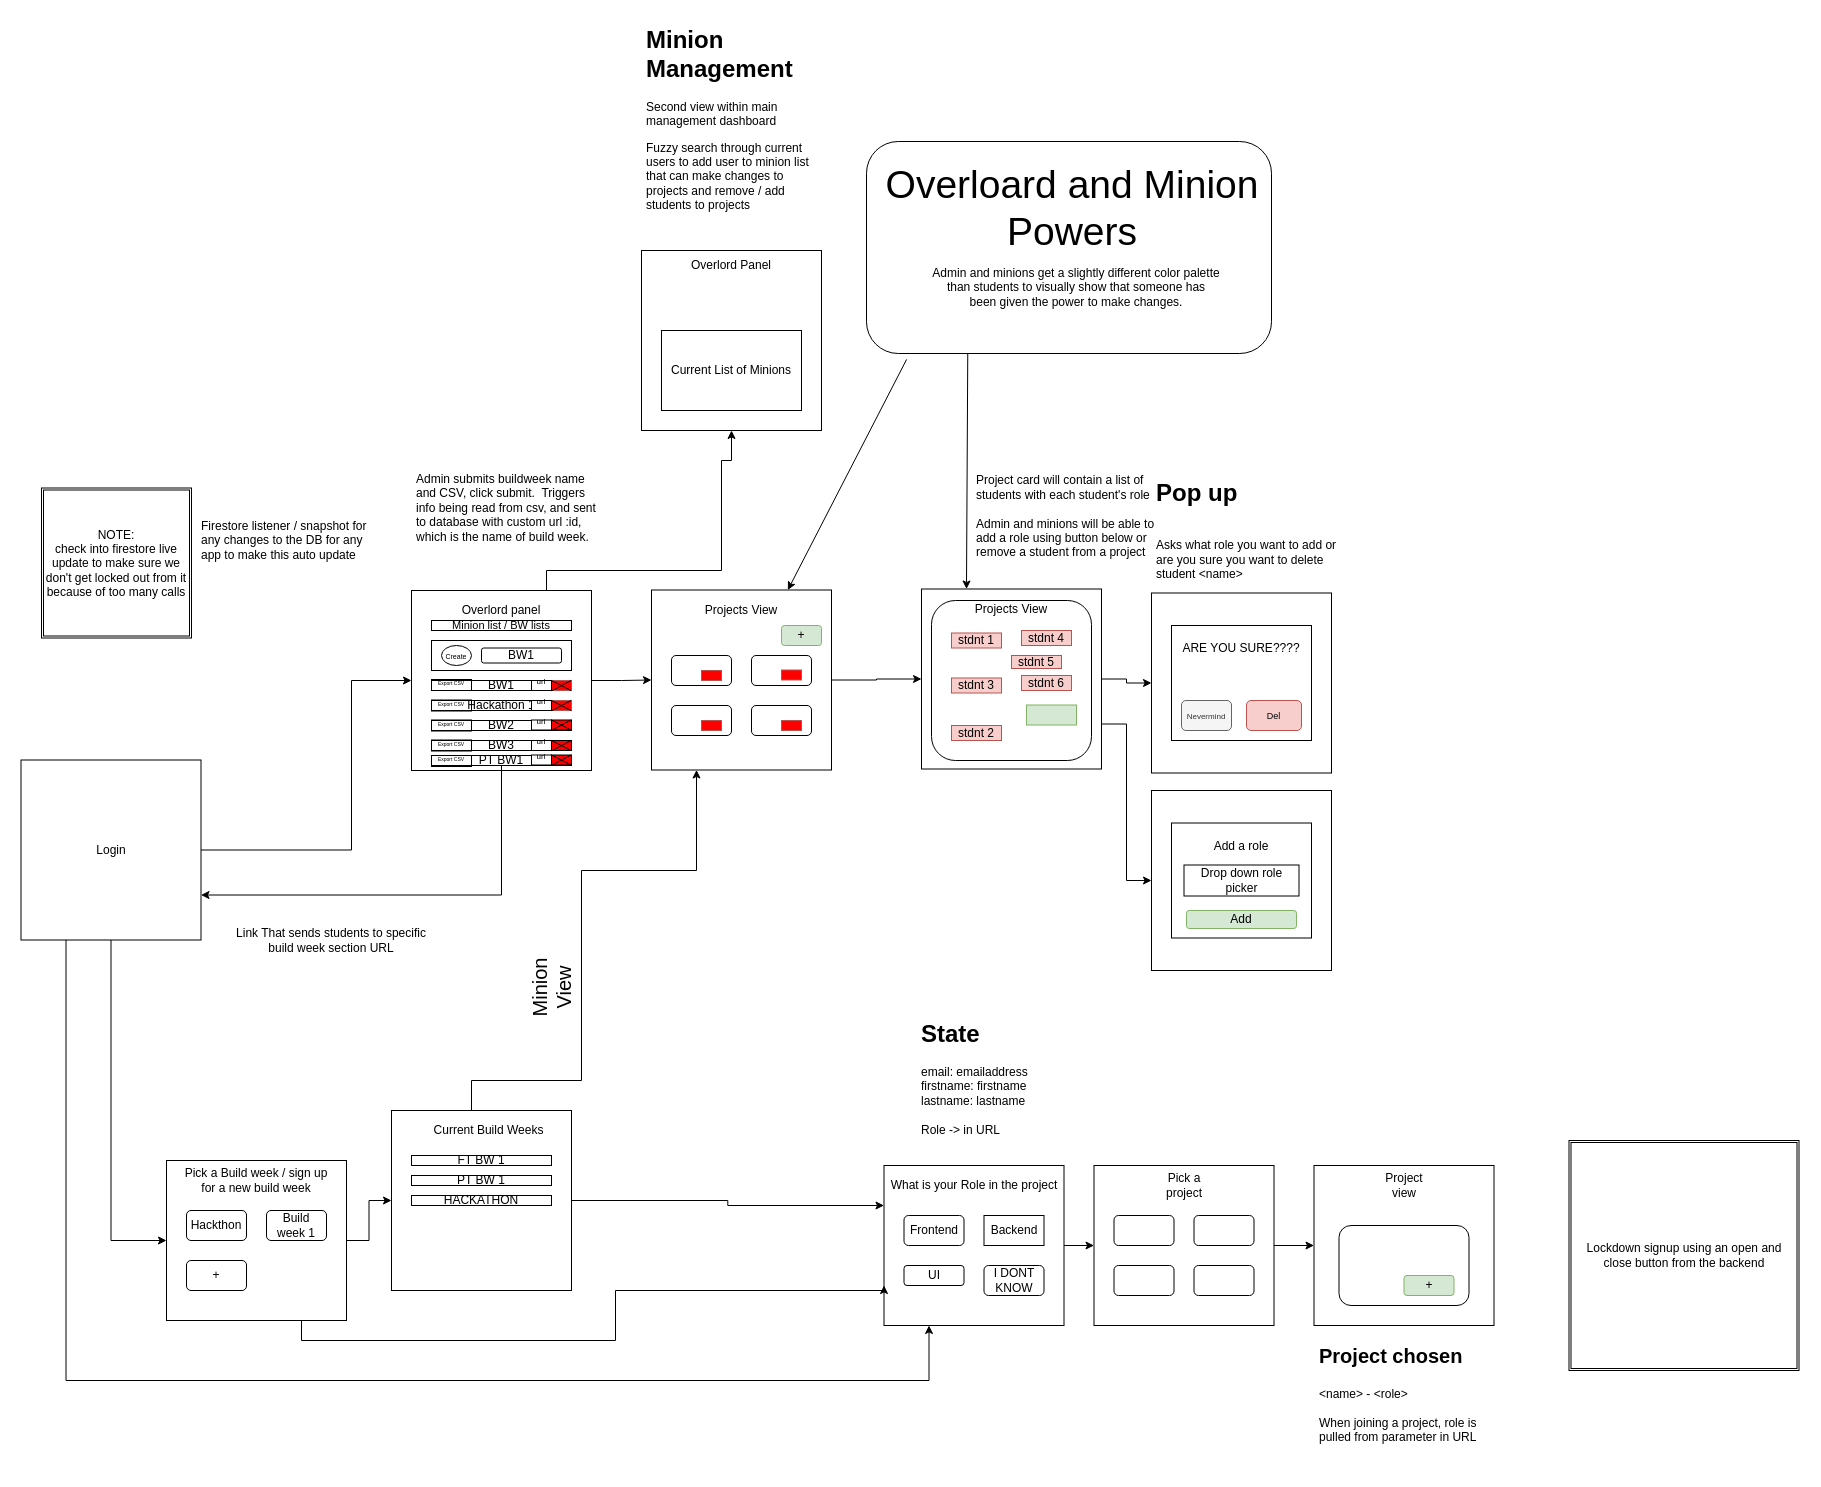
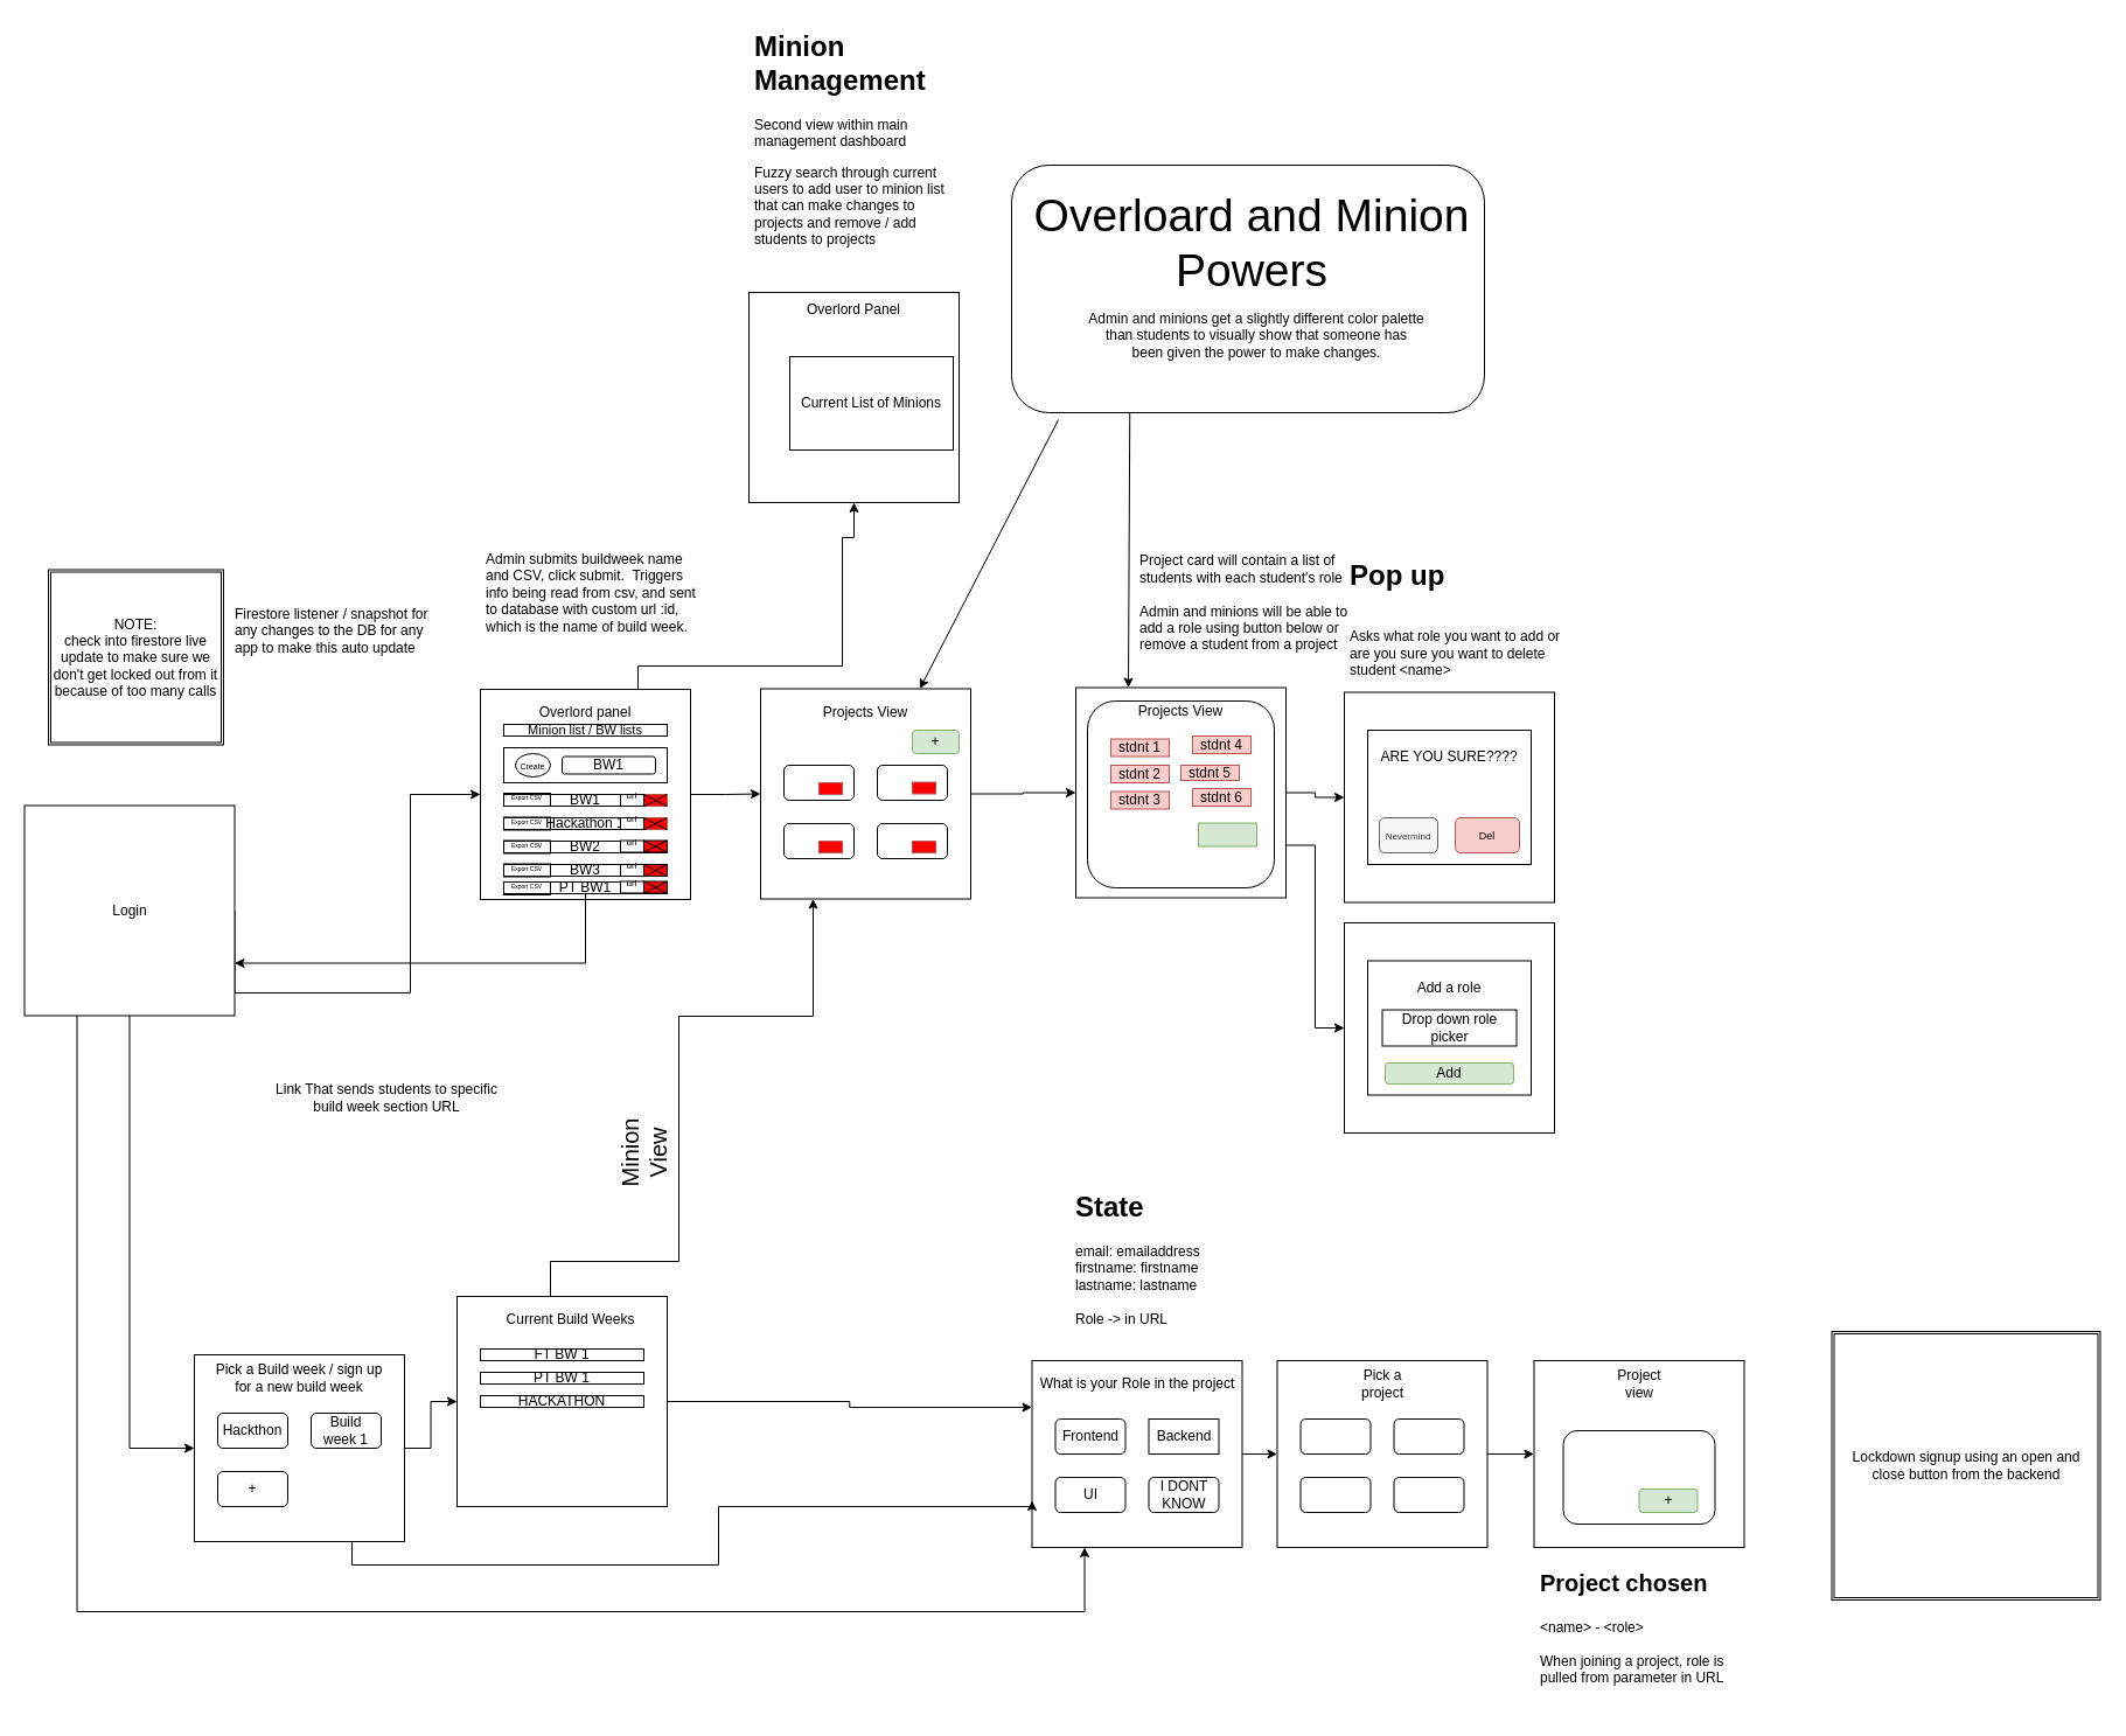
- <mxCell id="111" value="&lt;div&gt;Current List of Minions&lt;/div&gt;" style="rounded=0;whiteSpace=wrap;html=1;fillColor=none;" parent="1" vertex="1"><mxGeometry x="661" y="330" width="140" height="80" as="geometry" /></mxCell>
+ <mxCell id="111" value="&lt;div&gt;Current List of Minions&lt;/div&gt;" style="rounded=0;whiteSpace=wrap;html=1;fillColor=none;" parent="1" vertex="1"><mxGeometry x="676" y="305" width="140" height="80" as="geometry" /></mxCell>
- <mxCell id="81" value="stdnt 2" style="rounded=0;whiteSpace=wrap;html=1;fillColor=#f8cecc;strokeColor=#b85450;" parent="1" vertex="1"><mxGeometry x="951" y="725" width="50" height="15" as="geometry" /></mxCell>
+ <mxCell id="81" value="stdnt 2" style="rounded=0;whiteSpace=wrap;html=1;fillColor=#f8cecc;strokeColor=#b85450;" parent="1" vertex="1"><mxGeometry x="951" y="655" width="50" height="15" as="geometry" /></mxCell>
- <mxCell id="5" value="Login" style="whiteSpace=wrap;html=1;aspect=fixed;" parent="1" vertex="1"><mxGeometry x="20.5" y="759.5" width="180" height="180" as="geometry" /></mxCell>
+ <mxCell id="5" value="Login" style="whiteSpace=wrap;html=1;aspect=fixed;" parent="1" vertex="1"><mxGeometry x="20.5" y="689.5" width="180" height="180" as="geometry" /></mxCell>
- <mxCell id="17" value="UI" style="rounded=1;whiteSpace=wrap;html=1;" parent="1" vertex="1"><mxGeometry x="903.5" y="1265" width="60" height="20" as="geometry" /></mxCell>
+ <mxCell id="17" value="UI" style="rounded=1;whiteSpace=wrap;html=1;" parent="1" vertex="1"><mxGeometry x="903.5" y="1265" width="60" height="30" as="geometry" /></mxCell>
